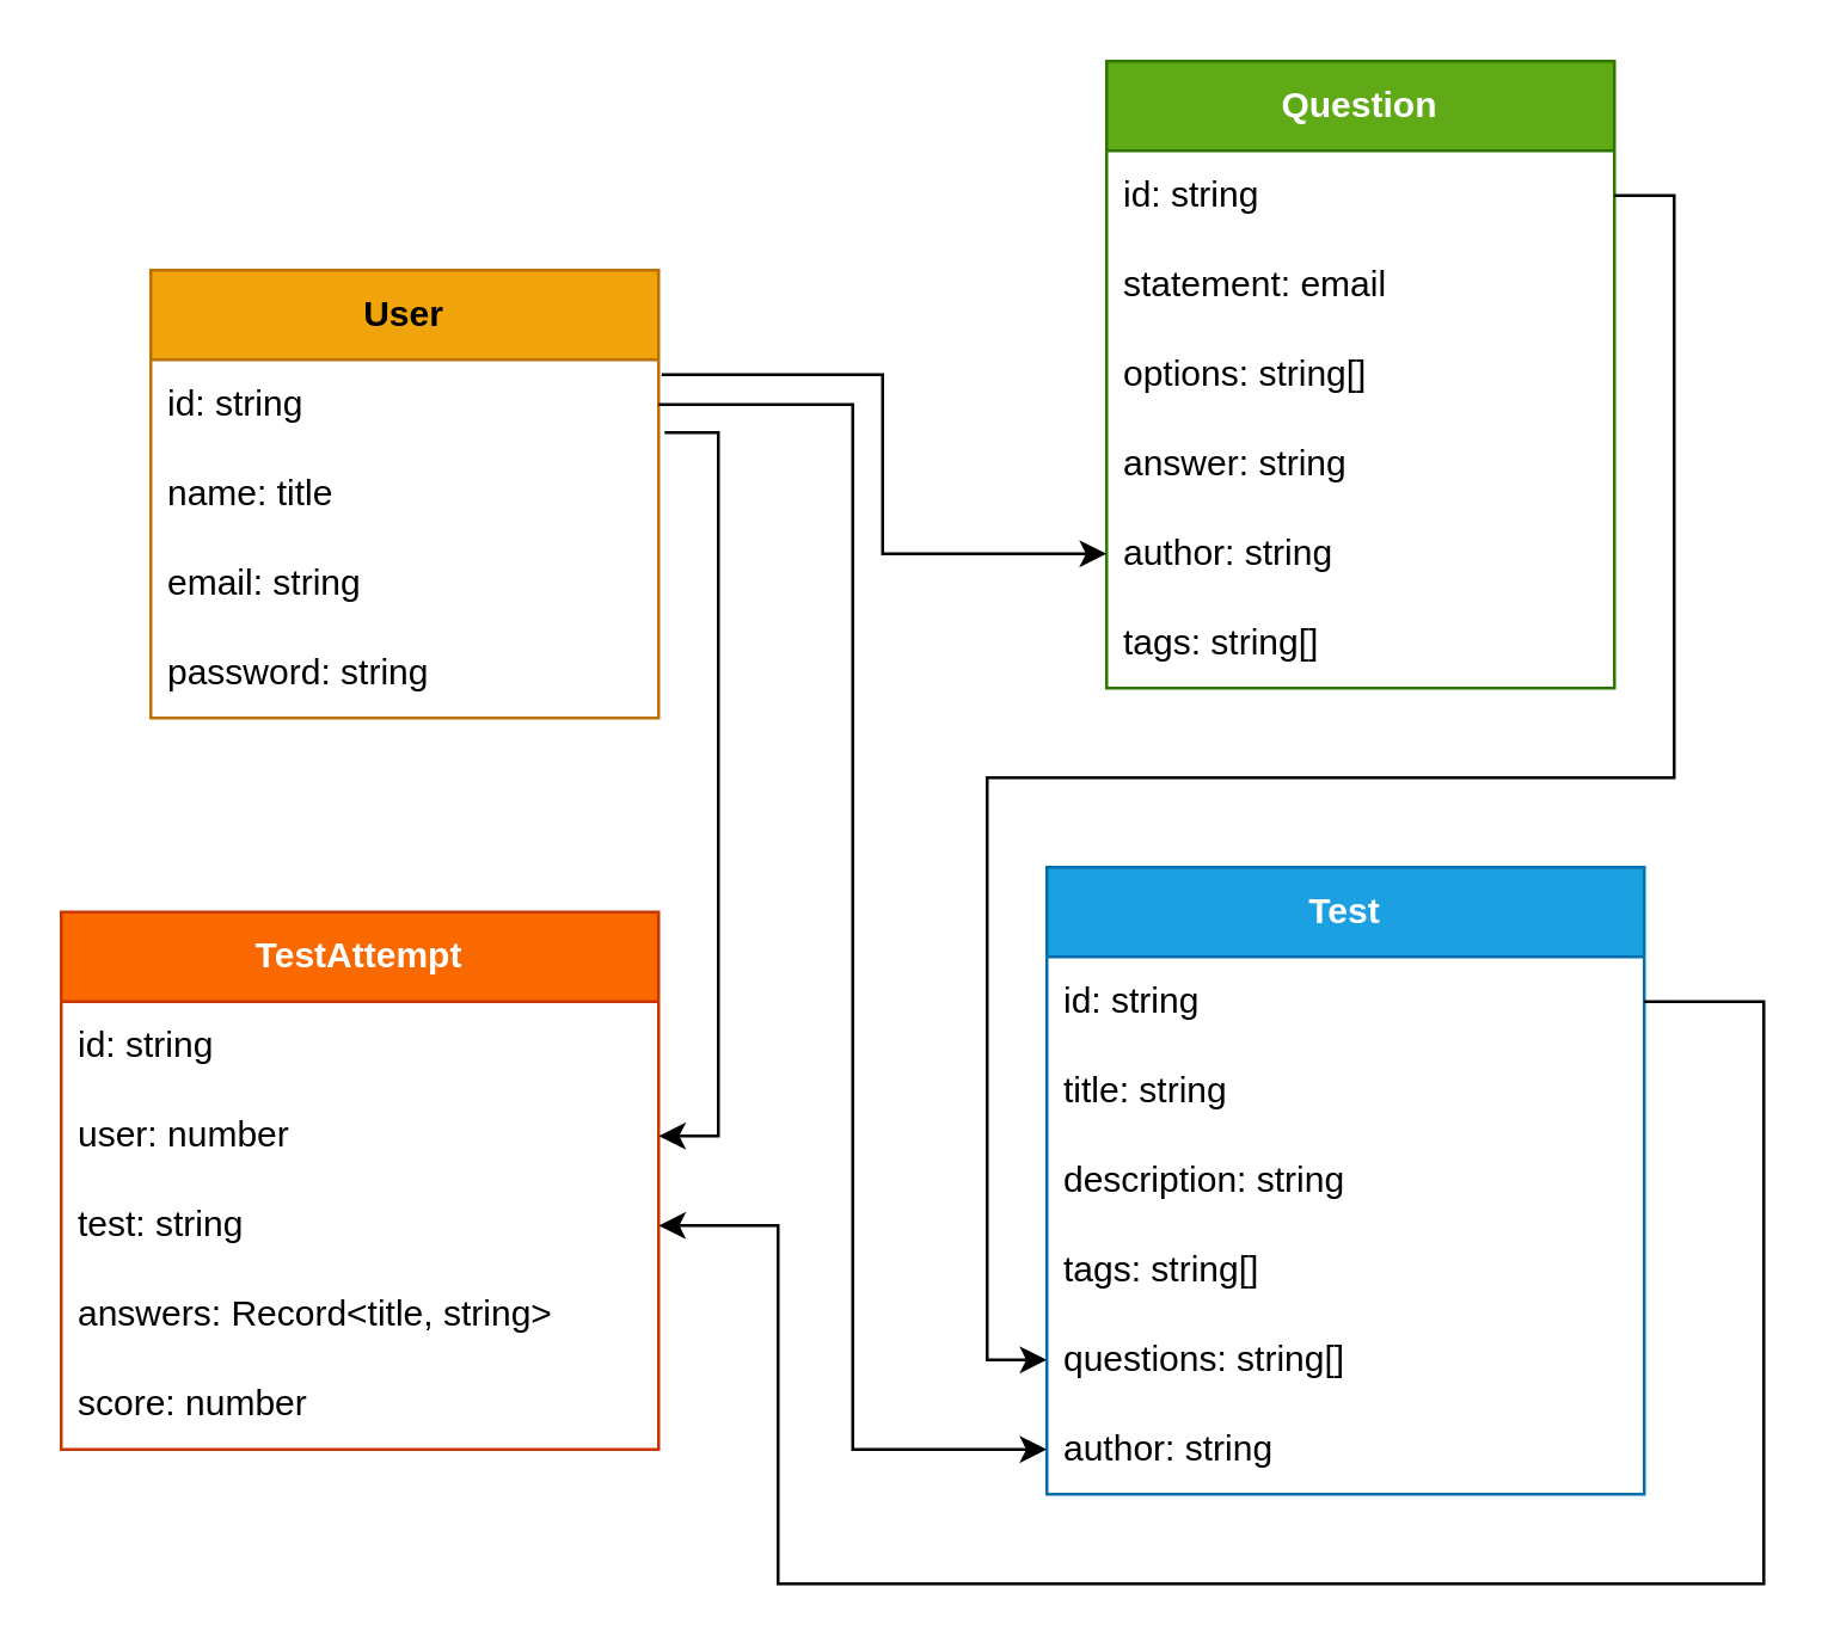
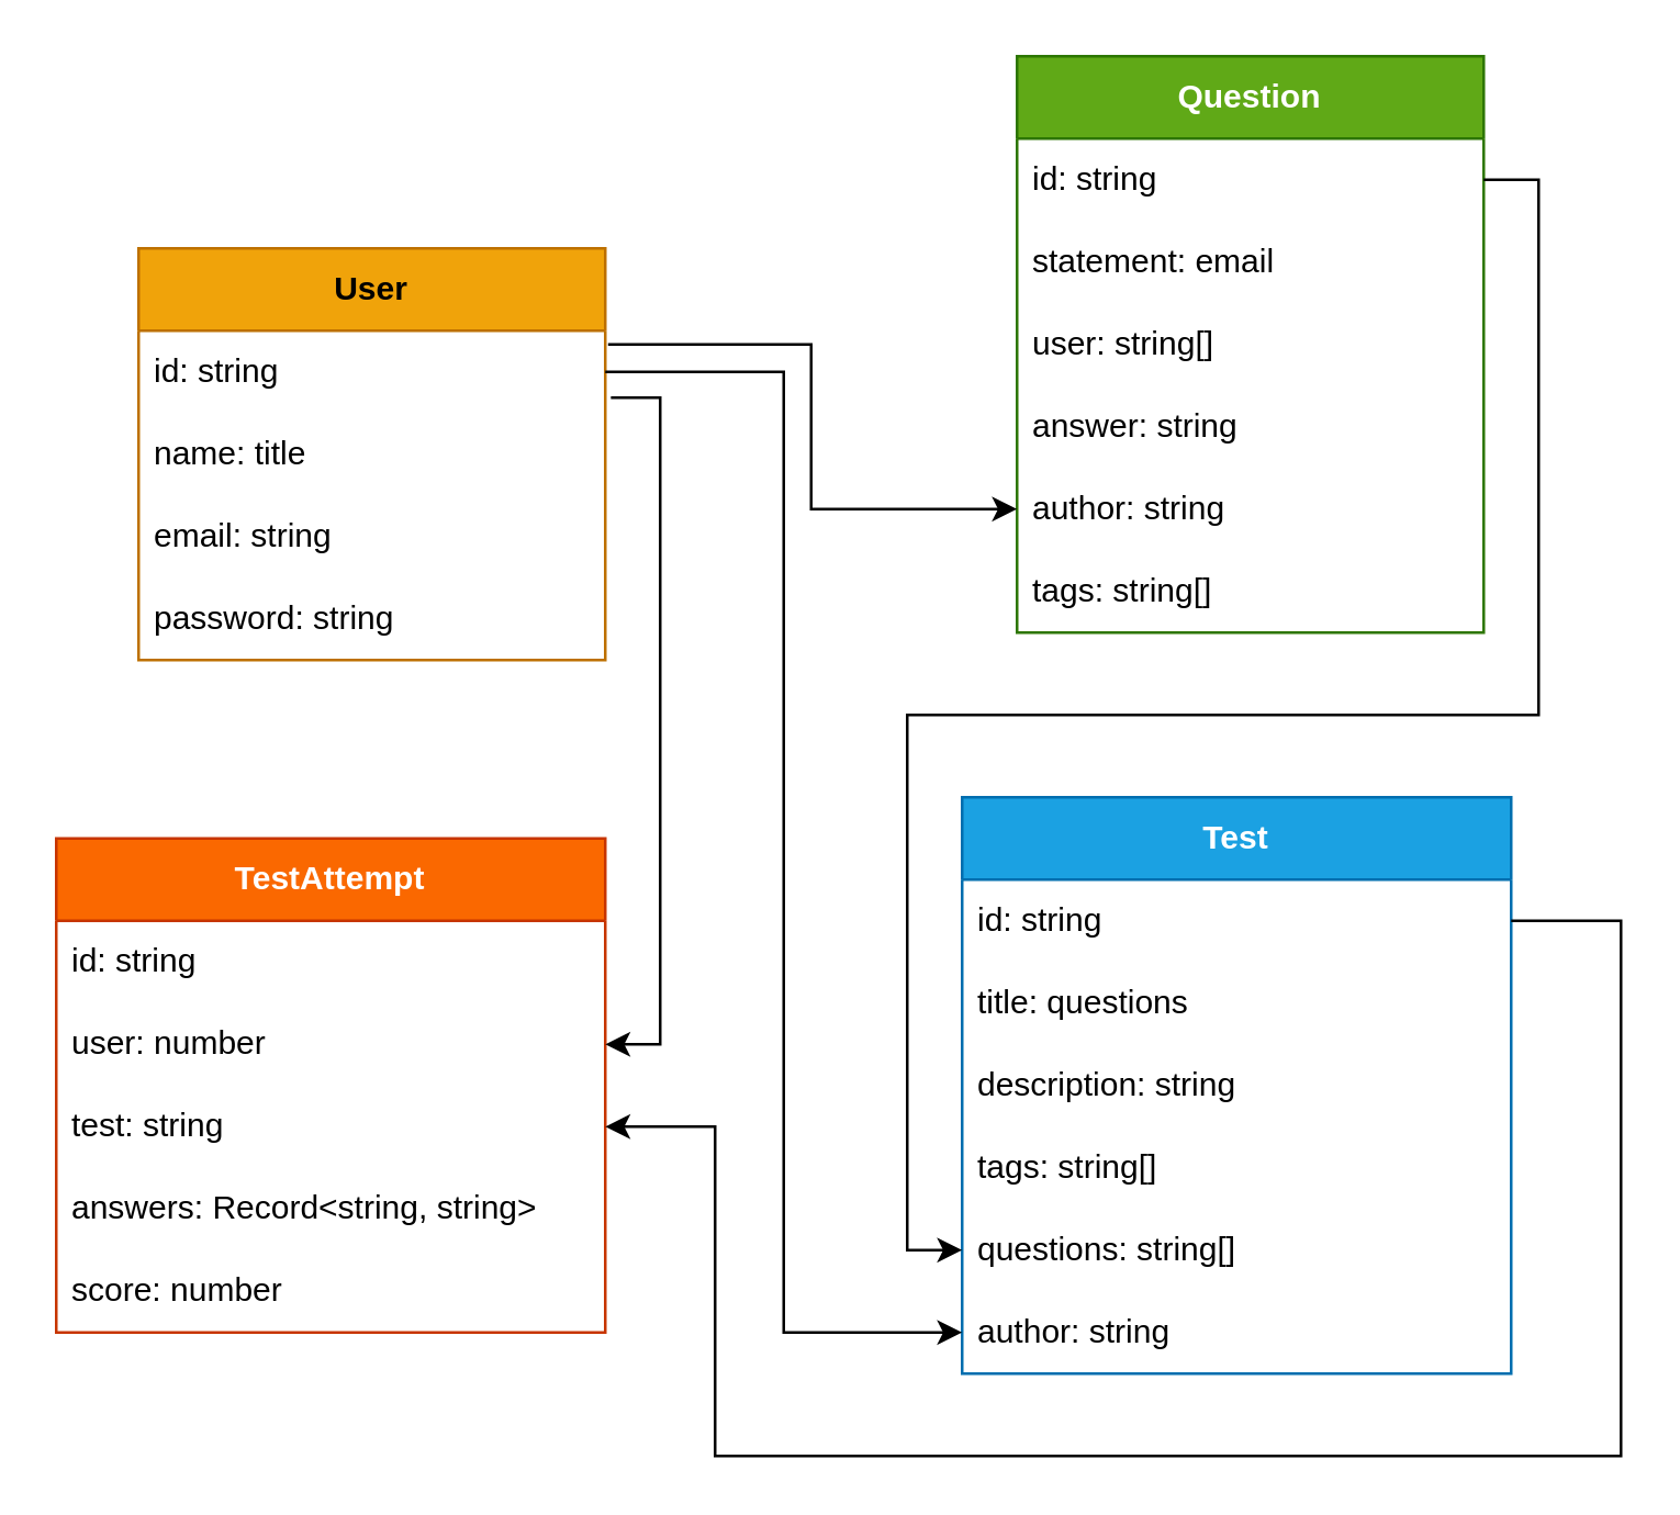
- <mxCell id="5" value="options: string[]" style="text;strokeColor=none;fillColor=none;align=left;verticalAlign=middle;spacingLeft=4;spacingRight=4;overflow=hidden;points=[[0,0.5],[1,0.5]];portConstraint=eastwest;rotatable=0;whiteSpace=wrap;html=1;" parent="2" vertex="1"><mxGeometry y="90" width="170" height="30" as="geometry" /></mxCell>
+ <mxCell id="5" value="user: string[]" style="text;strokeColor=none;fillColor=none;align=left;verticalAlign=middle;spacingLeft=4;spacingRight=4;overflow=hidden;points=[[0,0.5],[1,0.5]];portConstraint=eastwest;rotatable=0;whiteSpace=wrap;html=1;" parent="2" vertex="1"><mxGeometry y="90" width="170" height="30" as="geometry" /></mxCell>
- <mxCell id="11" value="title: string" style="text;strokeColor=none;fillColor=none;align=left;verticalAlign=middle;spacingLeft=4;spacingRight=4;overflow=hidden;points=[[0,0.5],[1,0.5]];portConstraint=eastwest;rotatable=0;whiteSpace=wrap;html=1;" parent="9" vertex="1"><mxGeometry y="60" width="200" height="30" as="geometry" /></mxCell>
+ <mxCell id="11" value="title: questions" style="text;strokeColor=none;fillColor=none;align=left;verticalAlign=middle;spacingLeft=4;spacingRight=4;overflow=hidden;points=[[0,0.5],[1,0.5]];portConstraint=eastwest;rotatable=0;whiteSpace=wrap;html=1;" parent="9" vertex="1"><mxGeometry y="60" width="200" height="30" as="geometry" /></mxCell>
- <mxCell id="20" value="answers: Record&amp;lt;title, string&amp;gt;" style="text;strokeColor=none;fillColor=none;align=left;verticalAlign=middle;spacingLeft=4;spacingRight=4;overflow=hidden;points=[[0,0.5],[1,0.5]];portConstraint=eastwest;rotatable=0;whiteSpace=wrap;html=1;" parent="16" vertex="1"><mxGeometry y="120" width="200" height="30" as="geometry" /></mxCell>
+ <mxCell id="20" value="answers: Record&amp;lt;string, string&amp;gt;" style="text;strokeColor=none;fillColor=none;align=left;verticalAlign=middle;spacingLeft=4;spacingRight=4;overflow=hidden;points=[[0,0.5],[1,0.5]];portConstraint=eastwest;rotatable=0;whiteSpace=wrap;html=1;" parent="16" vertex="1"><mxGeometry y="120" width="200" height="30" as="geometry" /></mxCell>
